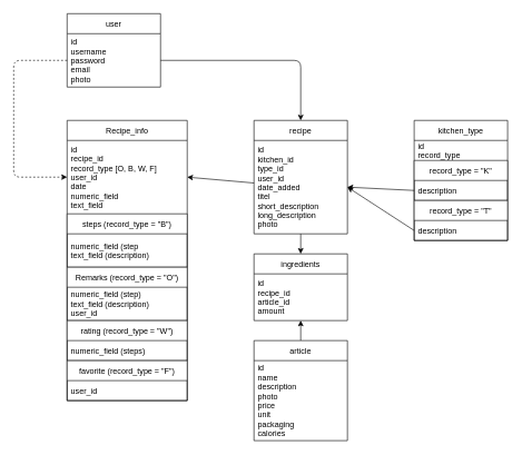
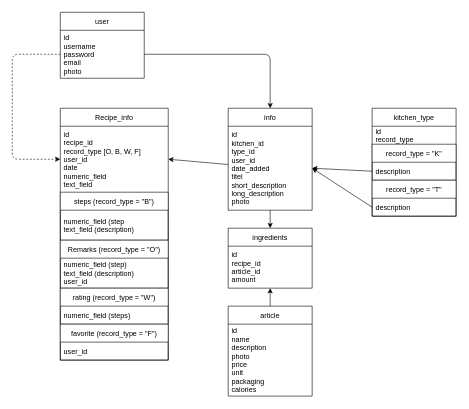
- <mxCell id="12" value="recipe" style="swimlane;fontStyle=0;childLayout=stackLayout;horizontal=1;startSize=30;horizontalStack=0;resizeParent=1;resizeParentMax=0;resizeLast=0;collapsible=1;marginBottom=0;" vertex="1" parent="1"><mxGeometry x="380" y="180" width="140" height="170" as="geometry" /></mxCell>
+ <mxCell id="12" value="info" style="swimlane;fontStyle=0;childLayout=stackLayout;horizontal=1;startSize=30;horizontalStack=0;resizeParent=1;resizeParentMax=0;resizeLast=0;collapsible=1;marginBottom=0;" vertex="1" parent="1"><mxGeometry x="380" y="180" width="140" height="170" as="geometry" /></mxCell>
